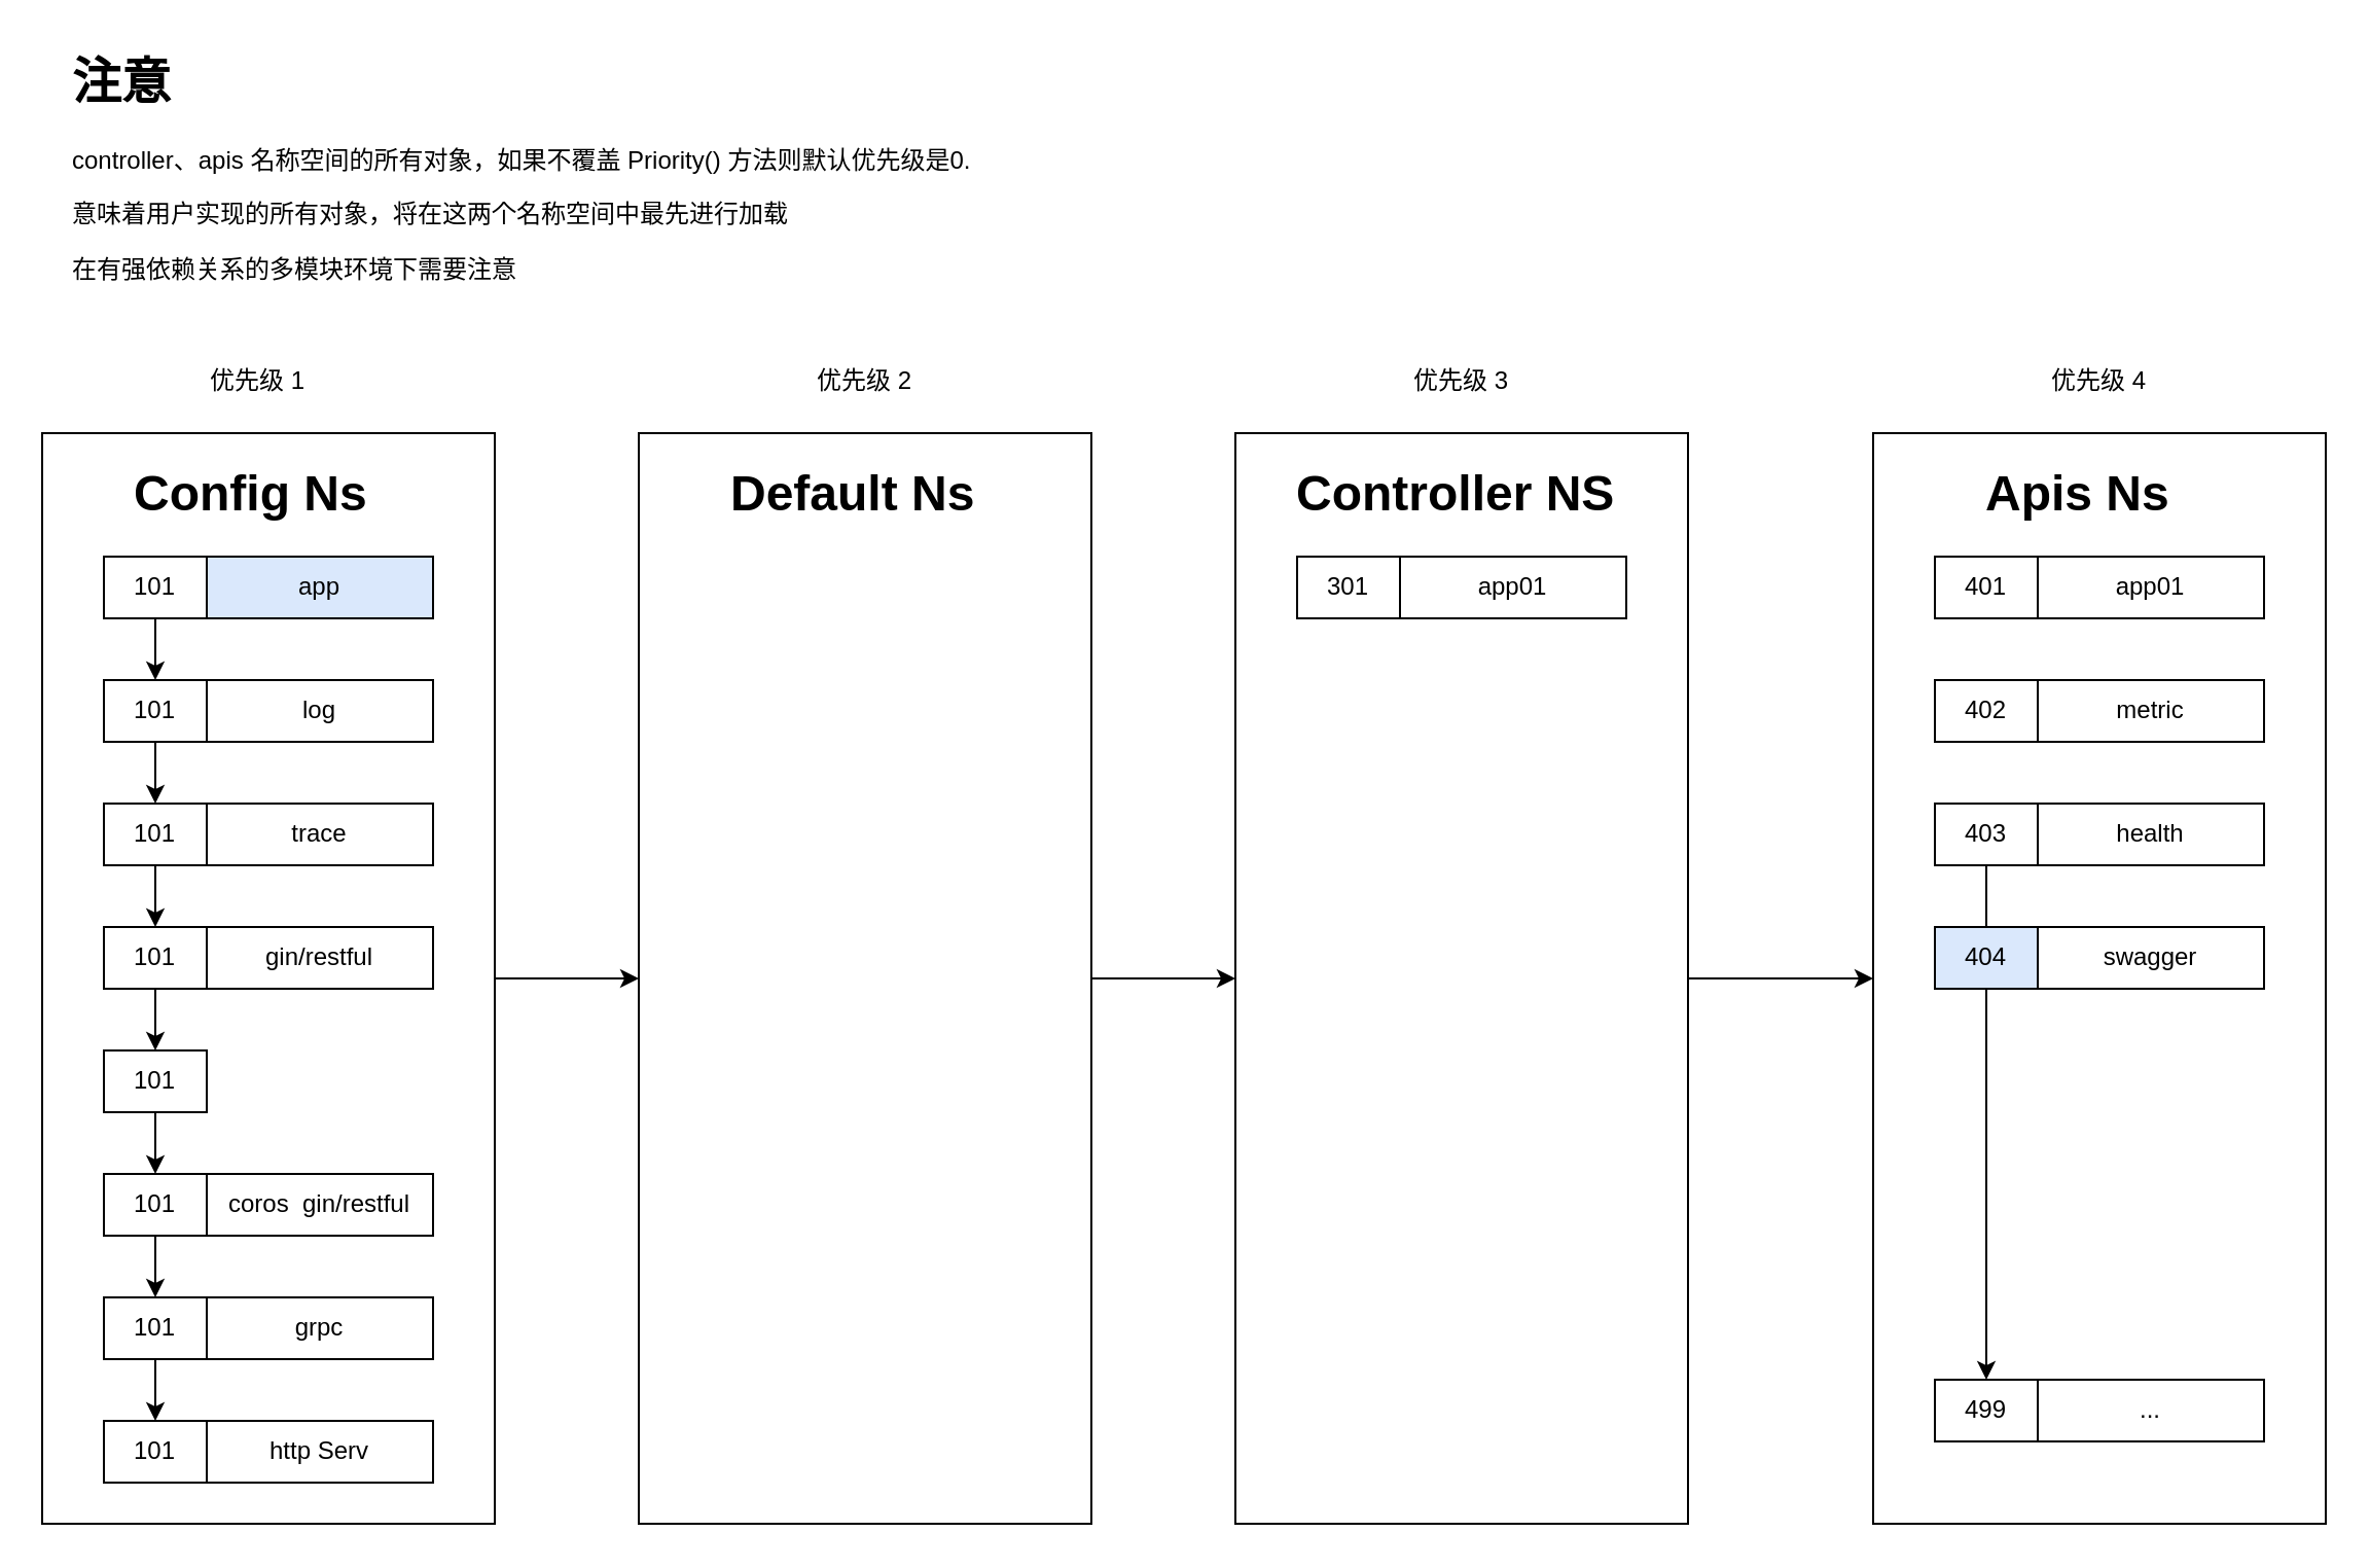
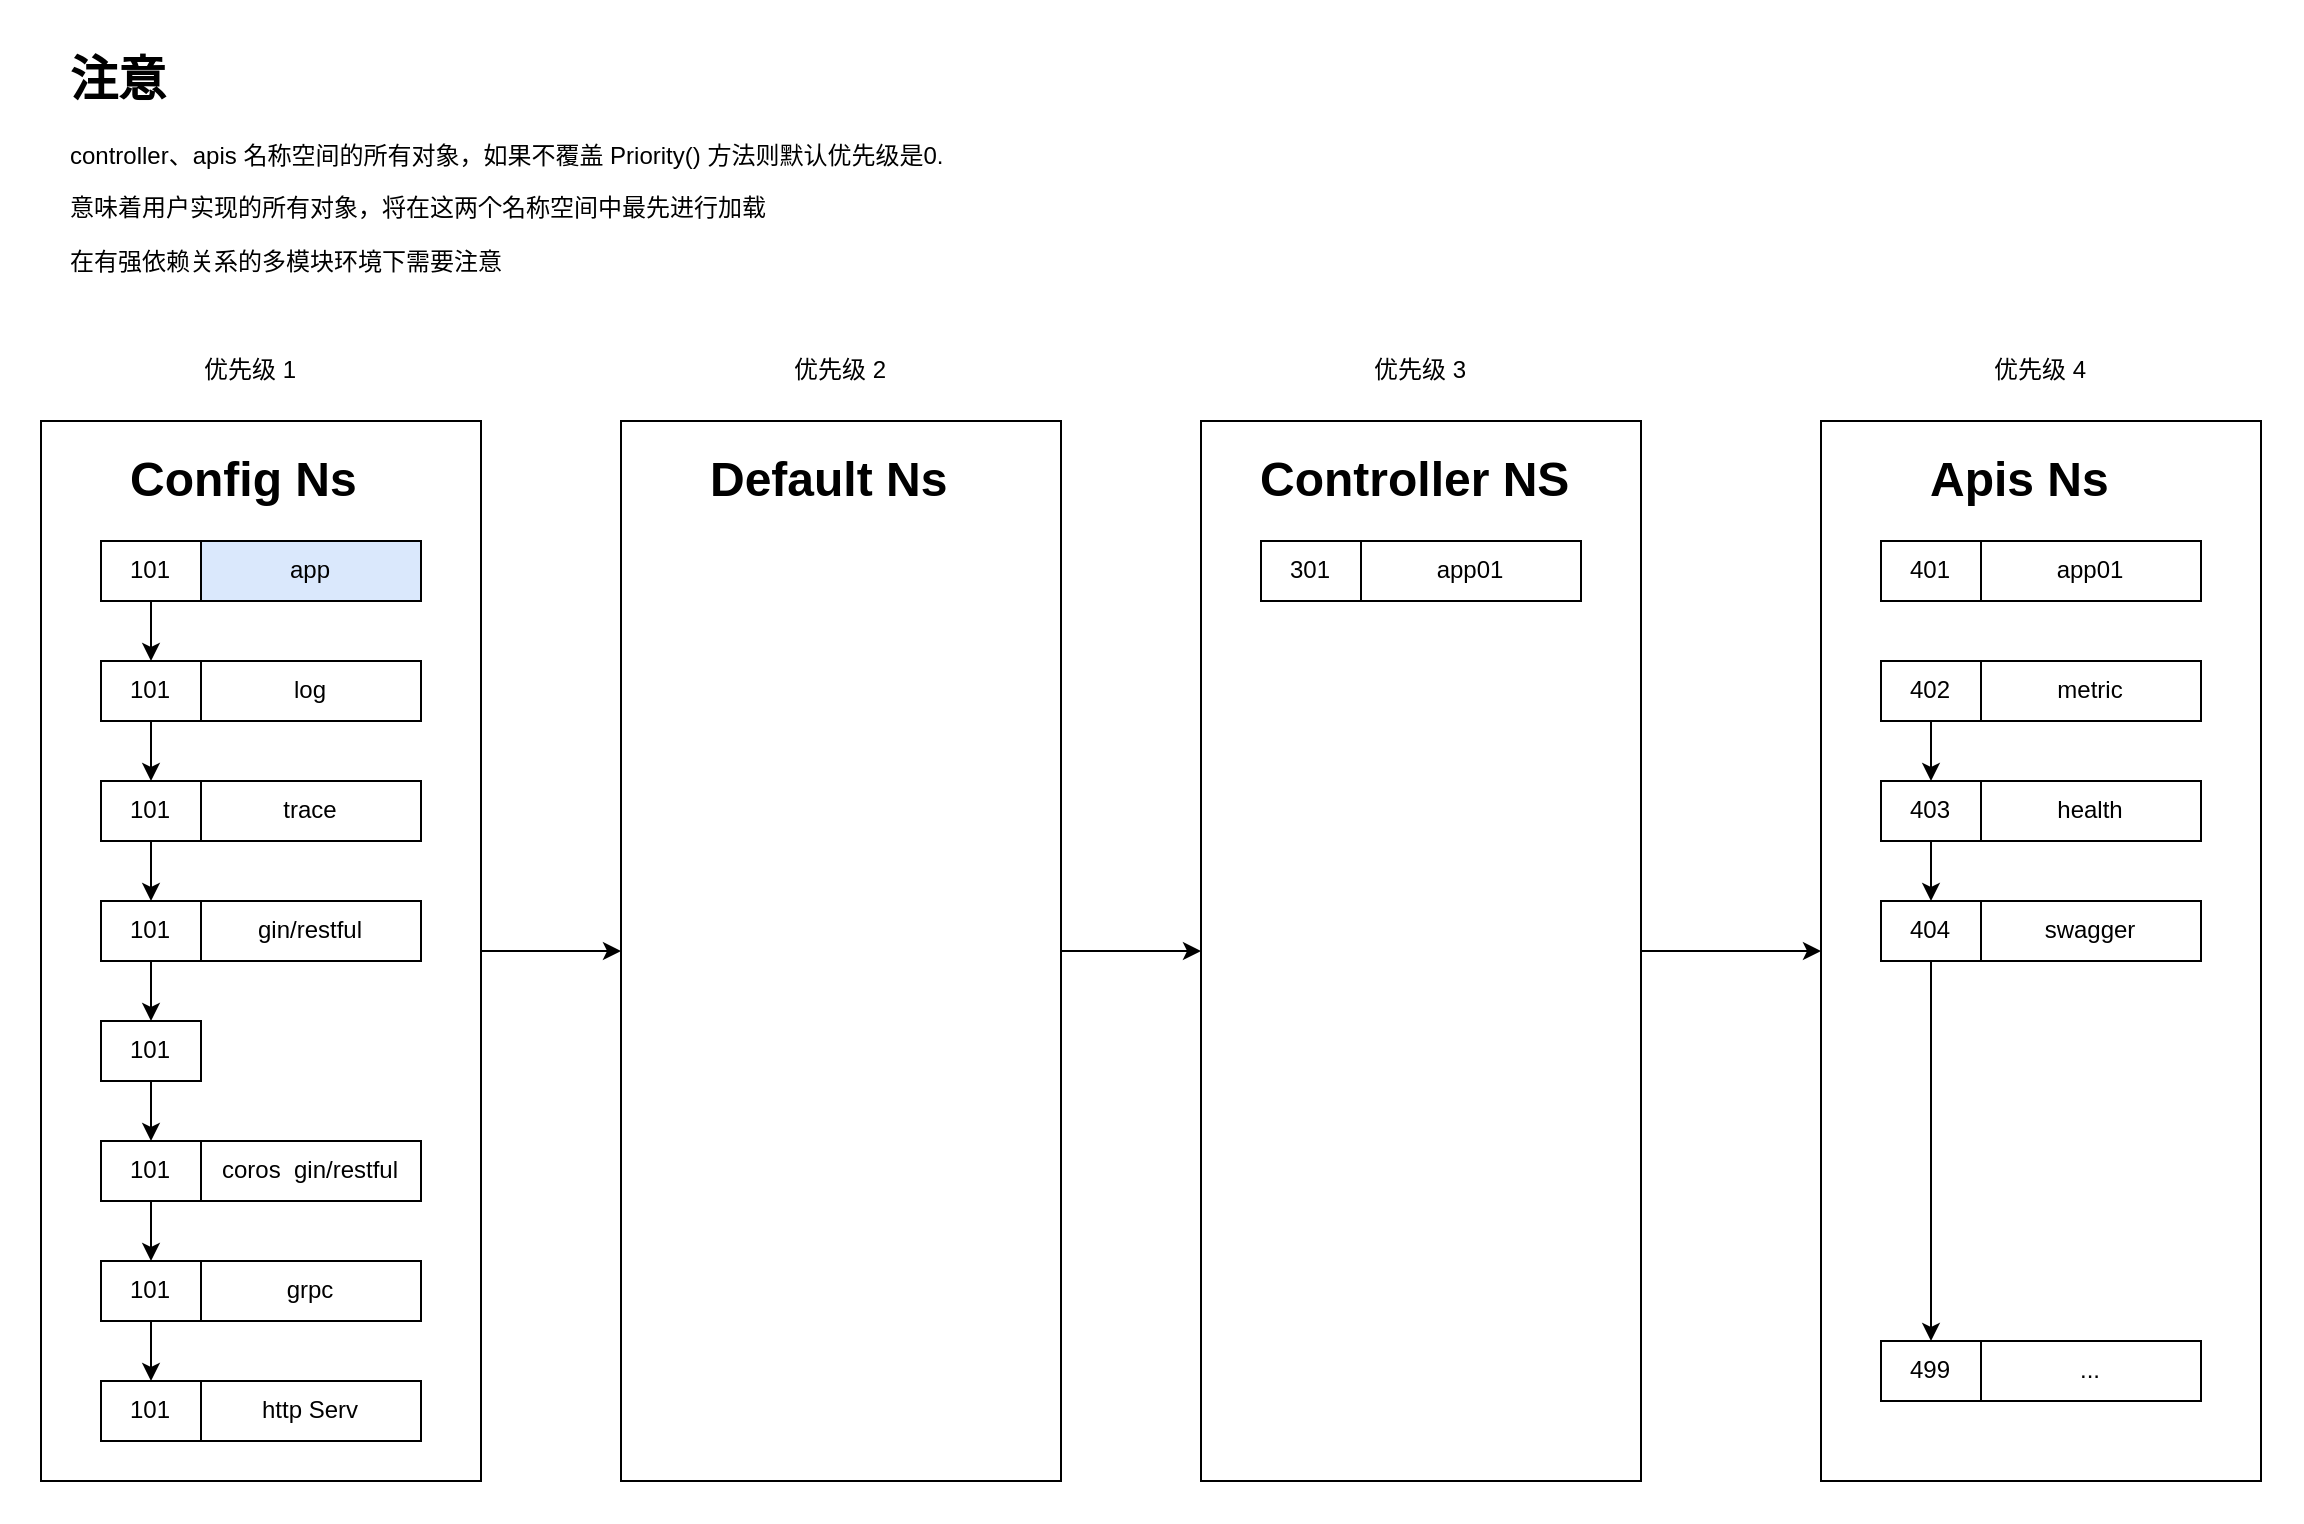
+ <mxCell id="39" style="edgeStyle=orthogonalEdgeStyle;rounded=0;orthogonalLoop=1;jettySize=auto;html=1;entryX=0.5;entryY=0;entryDx=0;entryDy=0;" parent="1" source="40" target="43" edge="1"><mxGeometry relative="1" as="geometry" /></mxCell>
- <mxCell id="42" style="edgeStyle=orthogonalEdgeStyle;rounded=0;orthogonalLoop=1;jettySize=auto;html=1;exitX=0.5;exitY=1;exitDx=0;exitDy=0;entryX=0.5;entryY=0;entryDx=0;entryDy=0;endArrow=none;" parent="1" source="43" target="46" edge="1"><mxGeometry relative="1" as="geometry" /></mxCell>
+ <mxCell id="42" style="edgeStyle=orthogonalEdgeStyle;rounded=0;orthogonalLoop=1;jettySize=auto;html=1;exitX=0.5;exitY=1;exitDx=0;exitDy=0;entryX=0.5;entryY=0;entryDx=0;entryDy=0;" parent="1" source="43" target="46" edge="1"><mxGeometry relative="1" as="geometry" /></mxCell>
- <mxCell id="46" value="404" style="rounded=0;whiteSpace=wrap;html=1;fillColor=#dae8fc;" parent="1" vertex="1"><mxGeometry x="940" y="450" width="50" height="30" as="geometry" /></mxCell>
+ <mxCell id="46" value="404" style="rounded=0;whiteSpace=wrap;html=1;" parent="1" vertex="1"><mxGeometry x="940" y="450" width="50" height="30" as="geometry" /></mxCell>
